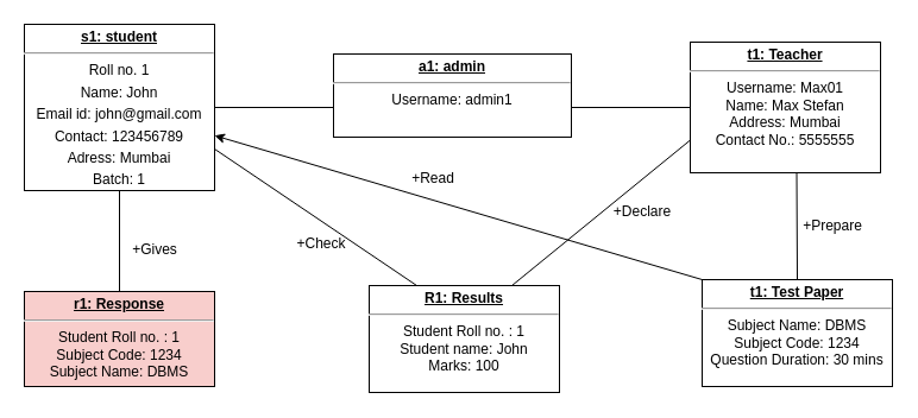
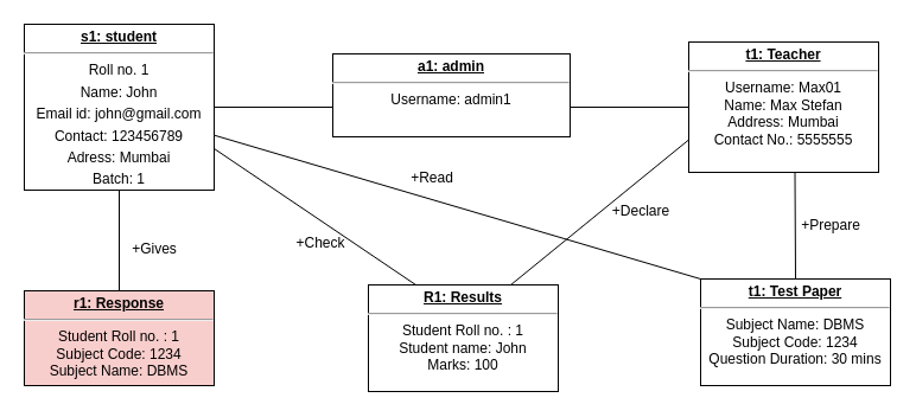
- <mxCell id="18" value="" style="endArrow=classic;html=1;rounded=0;exitX=0;exitY=0;exitDx=0;exitDy=0;" edge="1" parent="1" source="8" target="2"><mxGeometry width="50" height="50" relative="1" as="geometry"><mxPoint x="340" y="225" as="sourcePoint" /><mxPoint x="390" y="175" as="targetPoint" /></mxGeometry></mxCell>
+ <mxCell id="18" value="" style="endArrow=none;html=1;rounded=0;exitX=0;exitY=0;exitDx=0;exitDy=0;" edge="1" parent="1" source="8" target="2"><mxGeometry width="50" height="50" relative="1" as="geometry"><mxPoint x="340" y="225" as="sourcePoint" /><mxPoint x="390" y="175" as="targetPoint" /></mxGeometry></mxCell>
